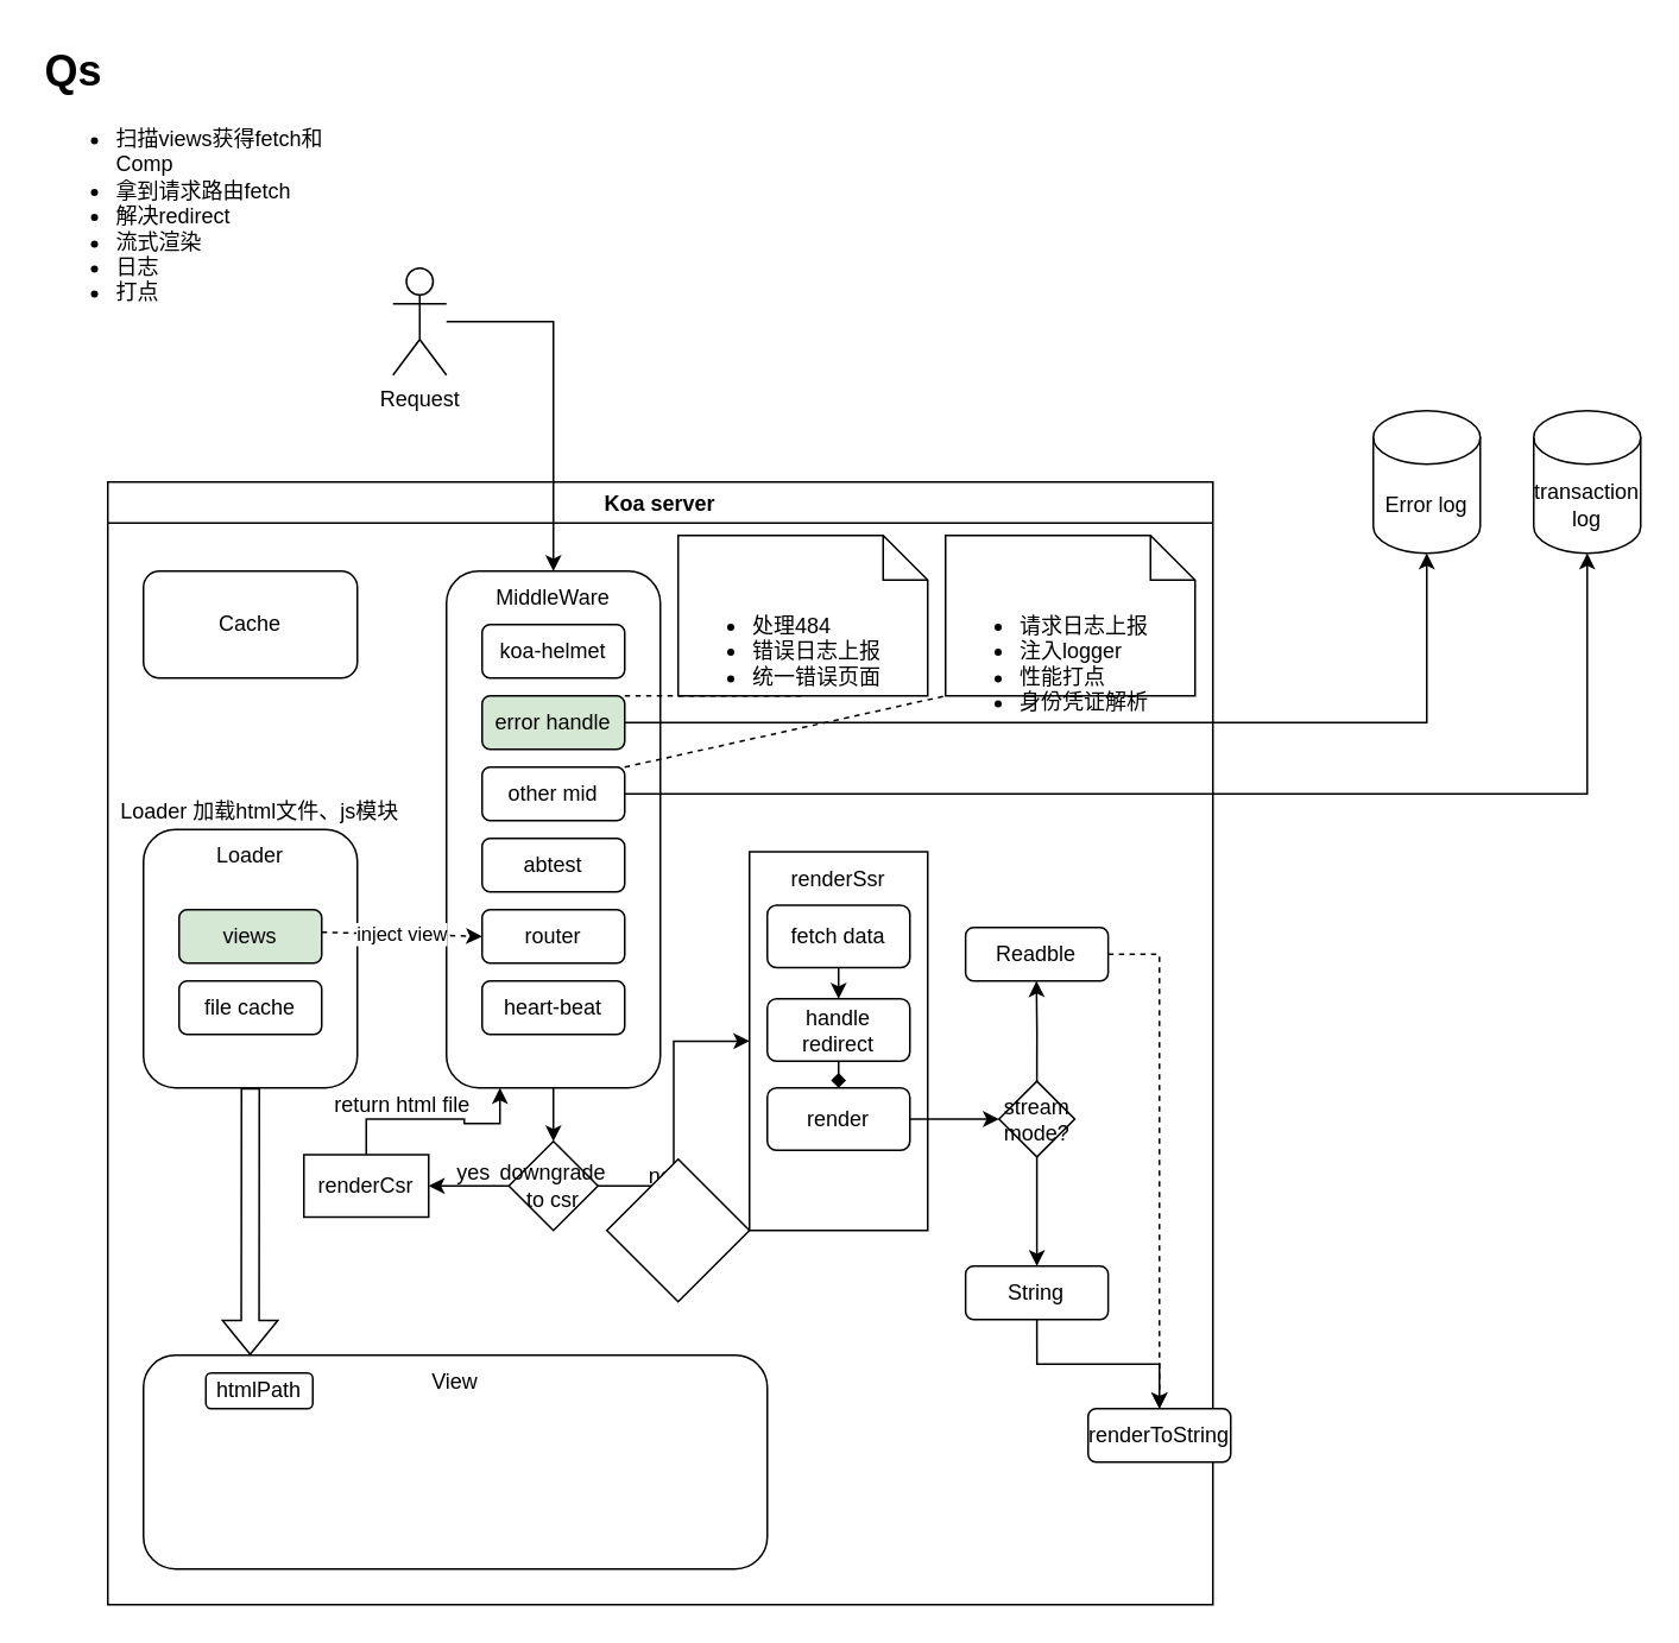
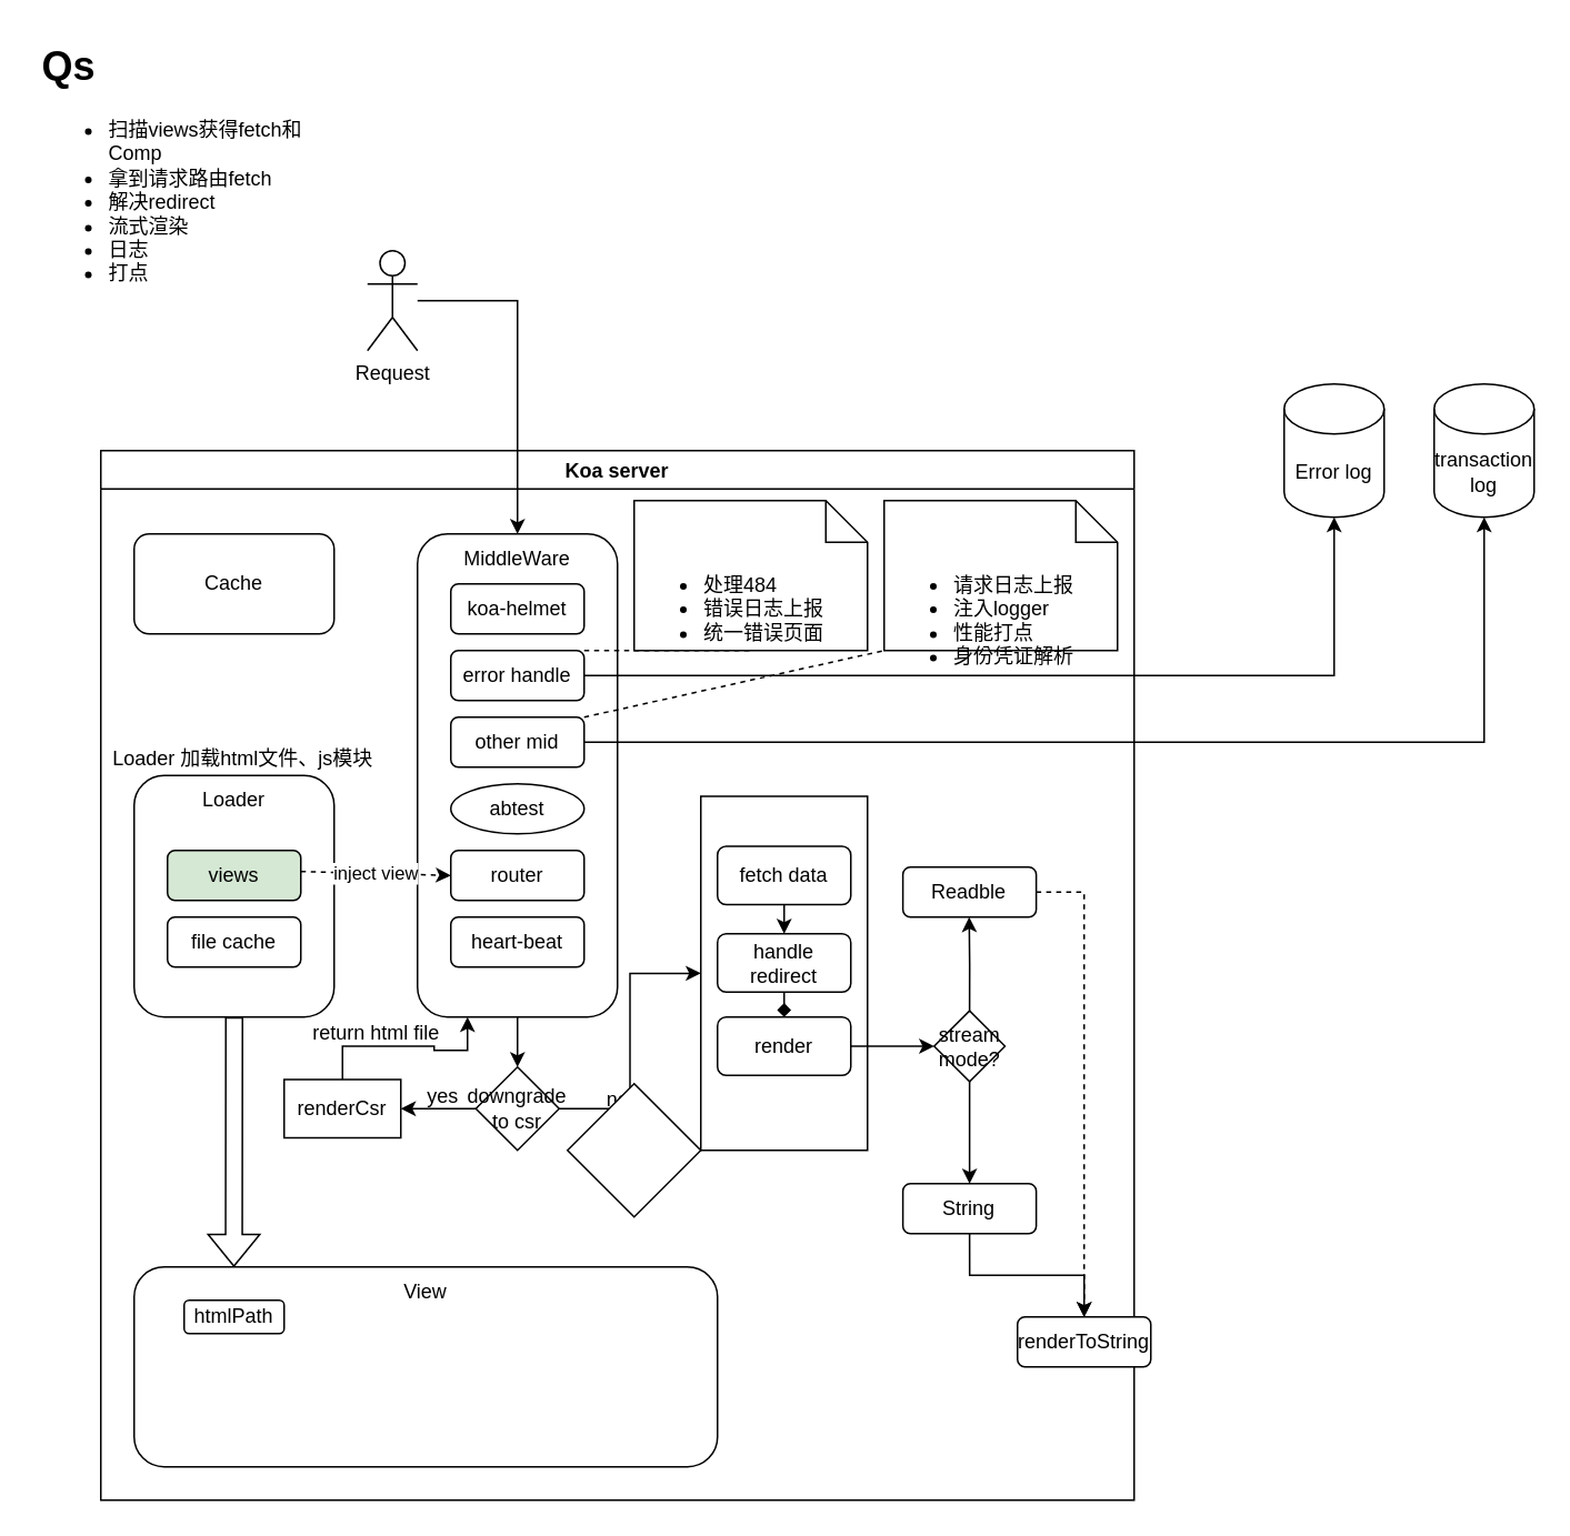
- <mxCell id="7" value="error handle" style="rounded=1;whiteSpace=wrap;html=1;fillColor=#d5e8d4;" parent="4" vertex="1"><mxGeometry x="20" y="70" width="80" height="30" as="geometry" /></mxCell>
+ <mxCell id="7" value="error handle" style="rounded=1;whiteSpace=wrap;html=1;" parent="4" vertex="1"><mxGeometry x="20" y="70" width="80" height="30" as="geometry" /></mxCell>
- <mxCell id="10" value="abtest" style="rounded=1;whiteSpace=wrap;html=1;" parent="4" vertex="1"><mxGeometry x="20" y="150" width="80" height="30" as="geometry" /></mxCell>
+ <mxCell id="10" value="abtest" style="ellipse;whiteSpace=wrap;html=1;" parent="4" vertex="1"><mxGeometry x="20" y="150" width="80" height="30" as="geometry" /></mxCell>
- <mxCell id="39" value="renderSsr" style="text;html=1;strokeColor=none;fillColor=none;align=center;verticalAlign=middle;whiteSpace=wrap;rounded=0;labelBackgroundColor=none;" vertex="1" parent="37"><mxGeometry x="7.143" width="85.714" height="30" as="geometry" /></mxCell>
- <mxCell id="31" value="htmlPath" style="rounded=1;whiteSpace=wrap;html=1;labelBackgroundColor=none;" vertex="1" parent="2"><mxGeometry x="55" y="500" width="60" height="20" as="geometry" /></mxCell>
+ <mxCell id="31" value="htmlPath" style="rounded=1;whiteSpace=wrap;html=1;labelBackgroundColor=none;" vertex="1" parent="2"><mxGeometry x="50" y="510" width="60" height="20" as="geometry" /></mxCell>
